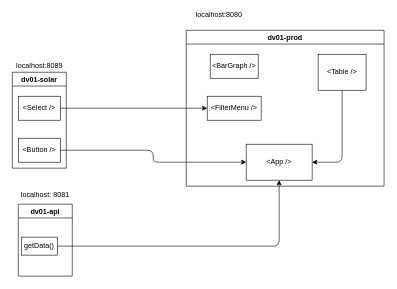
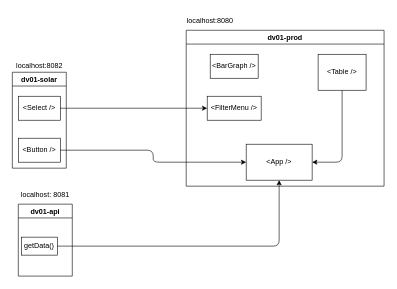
- <mxCell id="18" value="localhost:8080" style="text;html=1;strokeColor=none;fillColor=none;align=center;verticalAlign=middle;whiteSpace=wrap;rounded=0;" vertex="1" parent="1"><mxGeometry x="325" y="10" width="80" height="30" as="geometry" /></mxCell>
+ <mxCell id="18" value="localhost:8080" style="text;html=1;strokeColor=none;fillColor=none;align=center;verticalAlign=middle;whiteSpace=wrap;rounded=0;" vertex="1" parent="1"><mxGeometry x="310" y="20" width="80" height="30" as="geometry" /></mxCell>
- <mxCell id="16" value="localhost:8089" style="text;html=1;align=center;verticalAlign=middle;resizable=0;points=[];autosize=1;strokeColor=none;fillColor=none;" vertex="1" parent="1"><mxGeometry x="20" y="100" width="90" height="20" as="geometry" /></mxCell>
+ <mxCell id="16" value="localhost:8082" style="text;html=1;align=center;verticalAlign=middle;resizable=0;points=[];autosize=1;strokeColor=none;fillColor=none;" vertex="1" parent="1"><mxGeometry x="20" y="100" width="90" height="20" as="geometry" /></mxCell>
